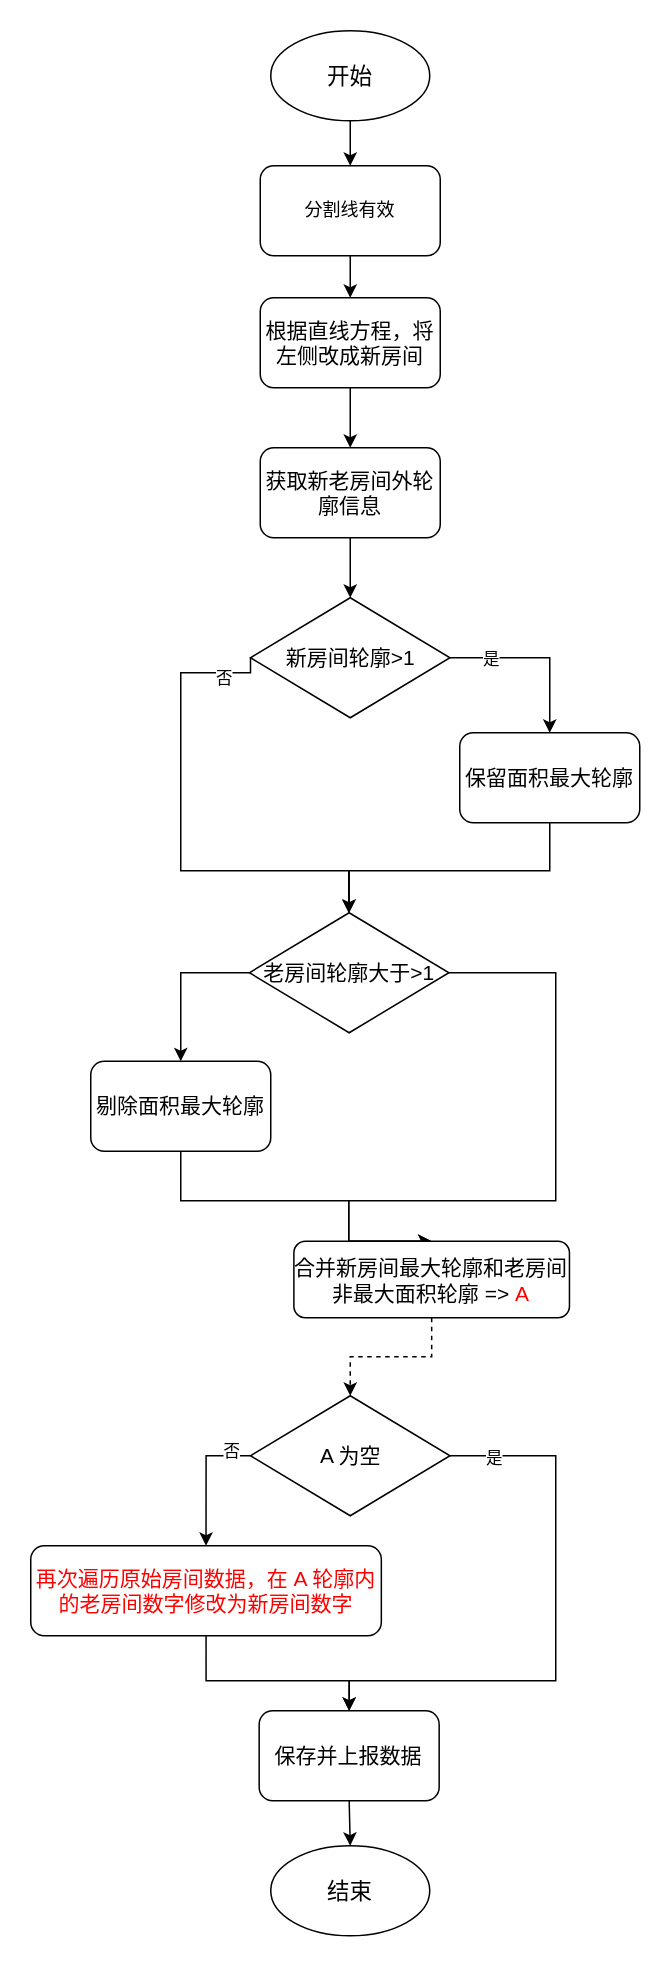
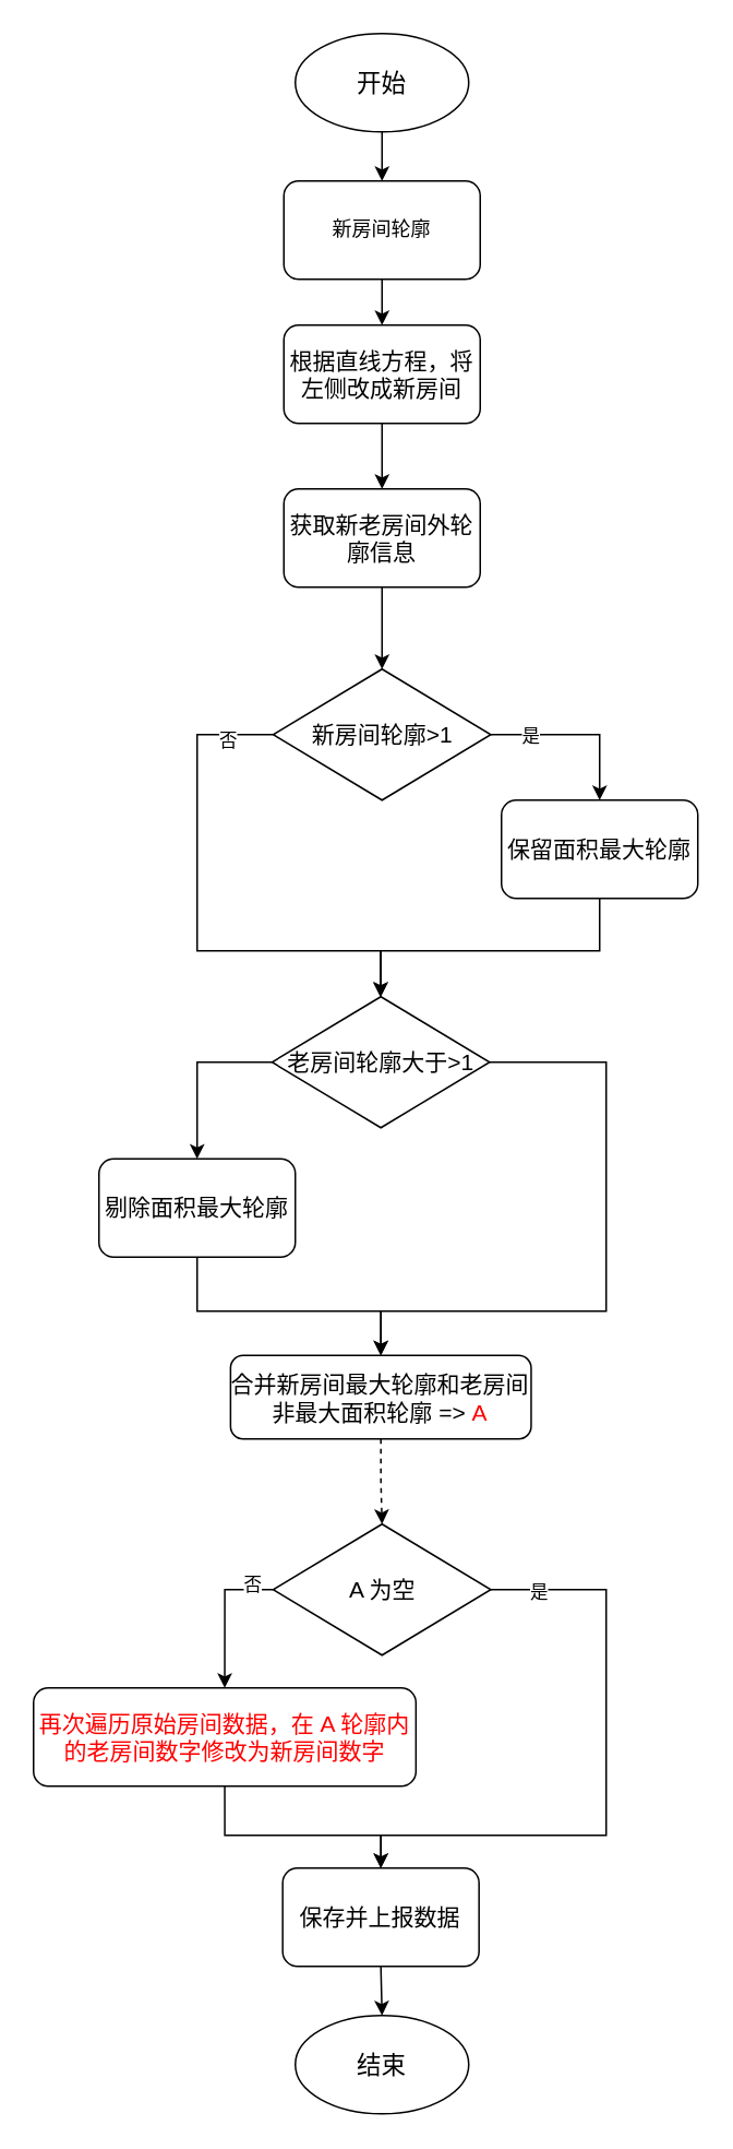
- <mxCell id="21" value="分割线有效" style="rounded=1;whiteSpace=wrap;html=1;" parent="1" vertex="1"><mxGeometry x="173" y="110" width="120" height="60" as="geometry" /></mxCell>
+ <mxCell id="21" value="新房间轮廓" style="rounded=1;whiteSpace=wrap;html=1;" parent="1" vertex="1"><mxGeometry x="173" y="110" width="120" height="60" as="geometry" /></mxCell>
- <mxCell id="9" value="&lt;font style=&quot;font-size: 14px;&quot;&gt;新房间轮廓&amp;gt;1&lt;/font&gt;" style="rhombus;whiteSpace=wrap;html=1;" parent="1" vertex="1"><mxGeometry x="166.5" y="398" width="133" height="80" as="geometry" /></mxCell>
+ <mxCell id="9" value="&lt;font style=&quot;font-size: 14px;&quot;&gt;新房间轮廓&amp;gt;1&lt;/font&gt;" style="rhombus;whiteSpace=wrap;html=1;" parent="1" vertex="1"><mxGeometry x="166.5" y="408" width="133" height="80" as="geometry" /></mxCell>
- <mxCell id="26" value="&lt;font style=&quot;font-size: 14px;&quot;&gt;合并新房间最大轮廓和老房间非最大面积轮廓 =&amp;gt; &lt;font color=&quot;#ff0000&quot;&gt;A&lt;/font&gt;&lt;br&gt;&lt;/font&gt;" style="rounded=1;whiteSpace=wrap;html=1;" parent="1" vertex="1"><mxGeometry x="195.42" y="827" width="183.72" height="51" as="geometry" /></mxCell>
+ <mxCell id="26" value="&lt;font style=&quot;font-size: 14px;&quot;&gt;合并新房间最大轮廓和老房间非最大面积轮廓 =&amp;gt; &lt;font color=&quot;#ff0000&quot;&gt;A&lt;/font&gt;&lt;br&gt;&lt;/font&gt;" style="rounded=1;whiteSpace=wrap;html=1;" parent="1" vertex="1"><mxGeometry x="140.42" y="827" width="183.72" height="51" as="geometry" /></mxCell>
